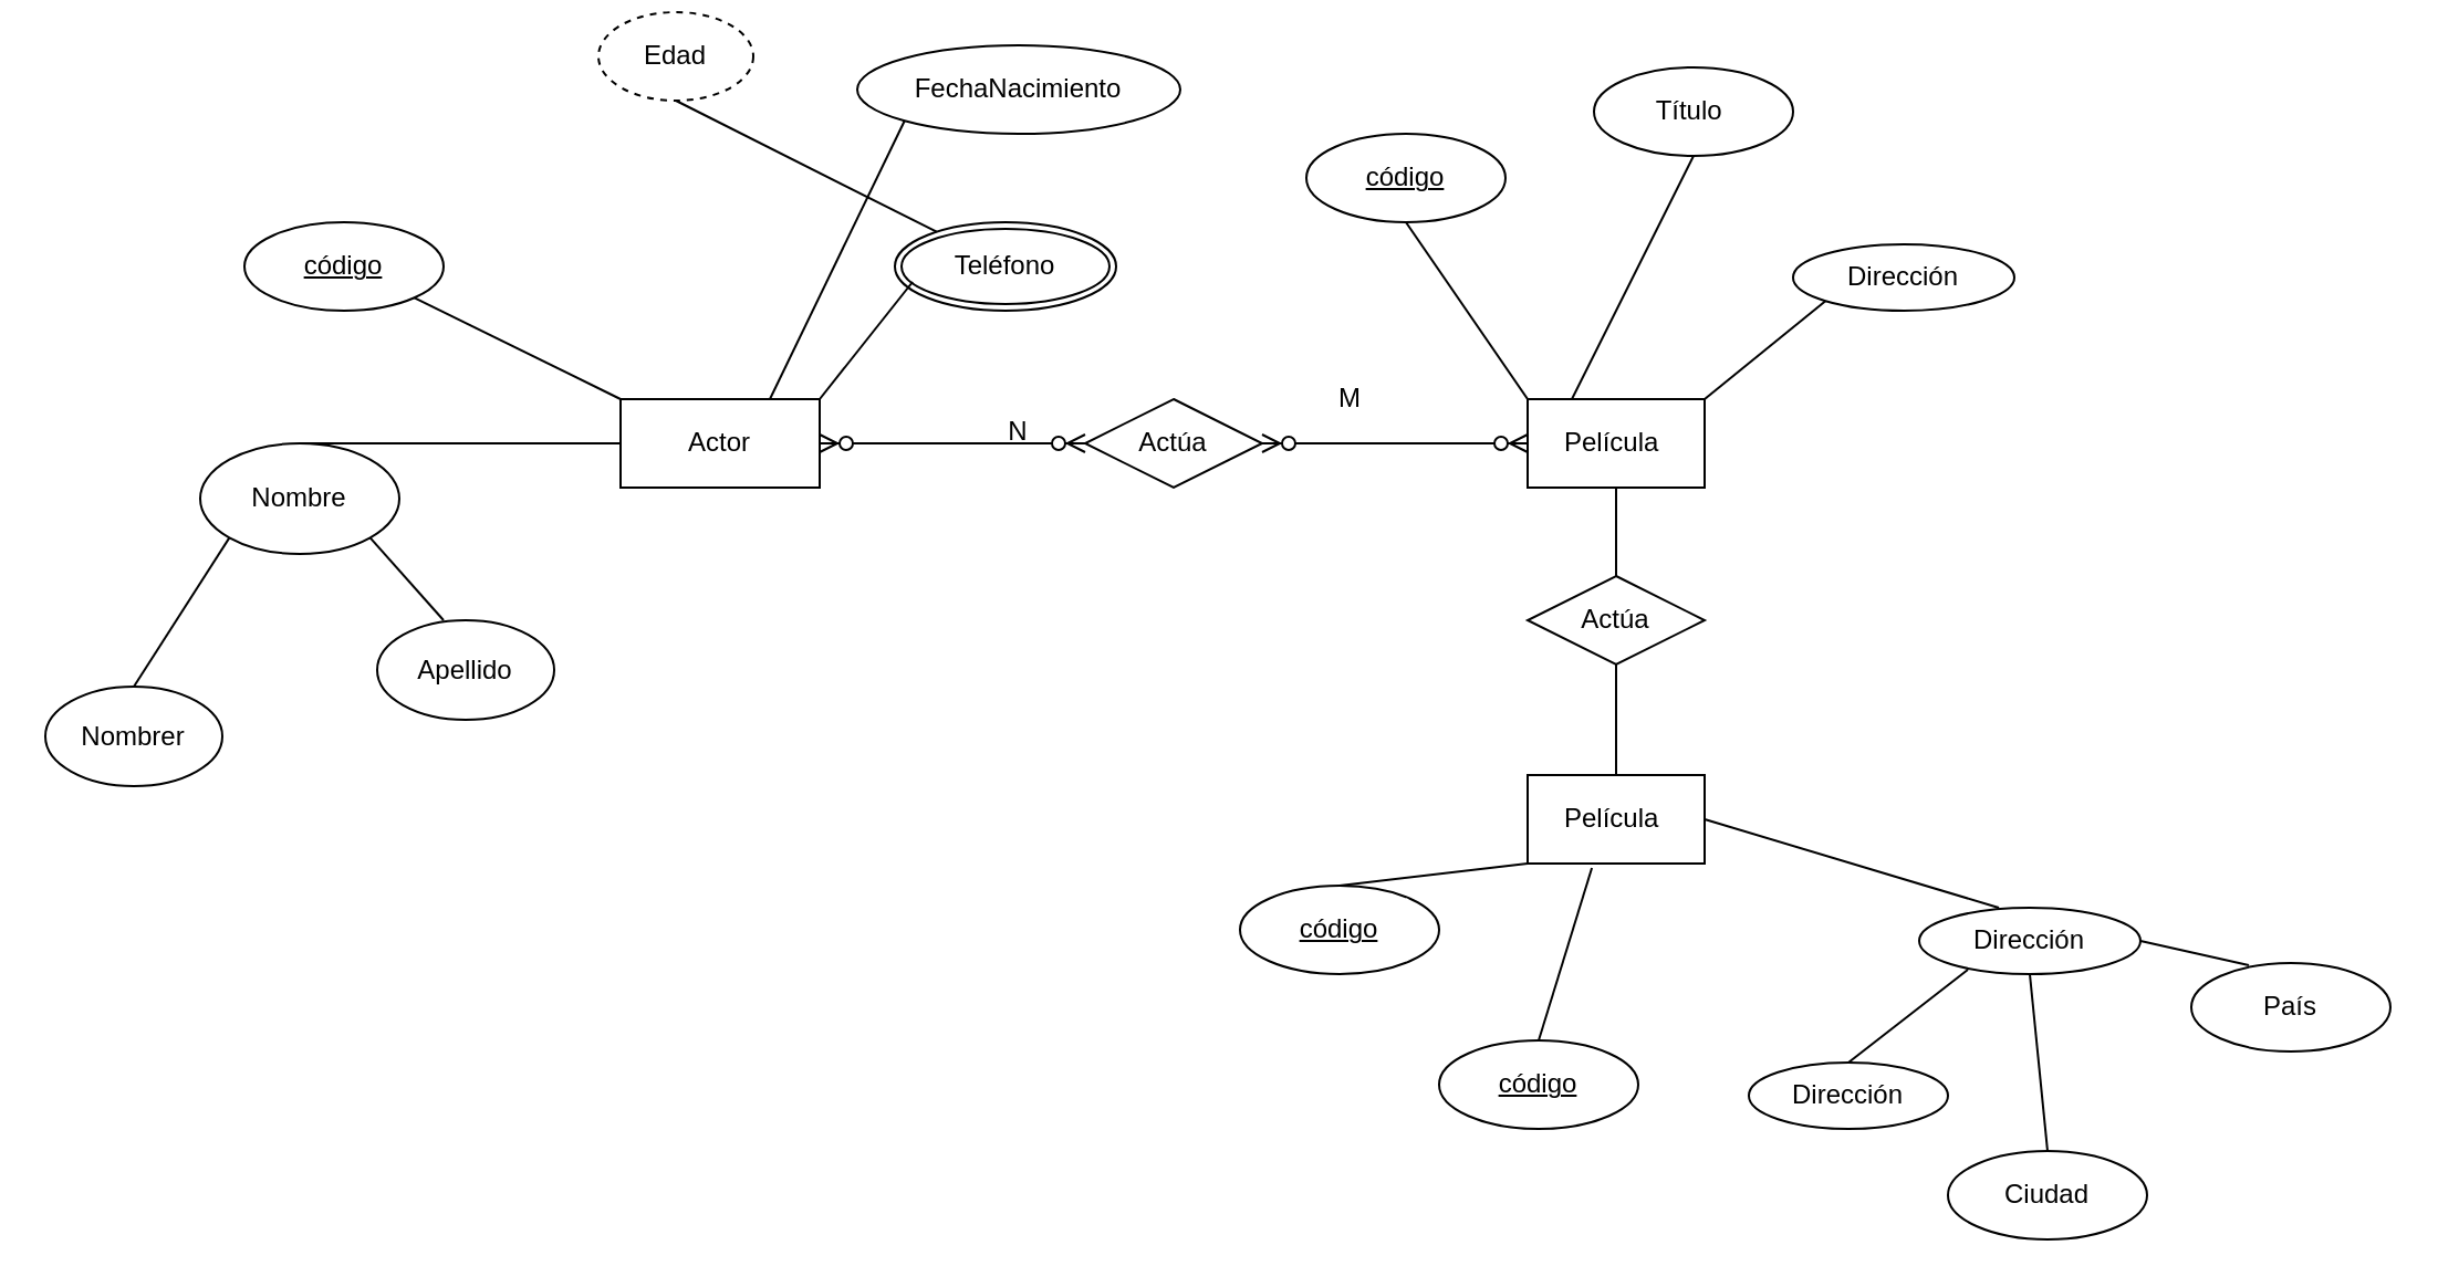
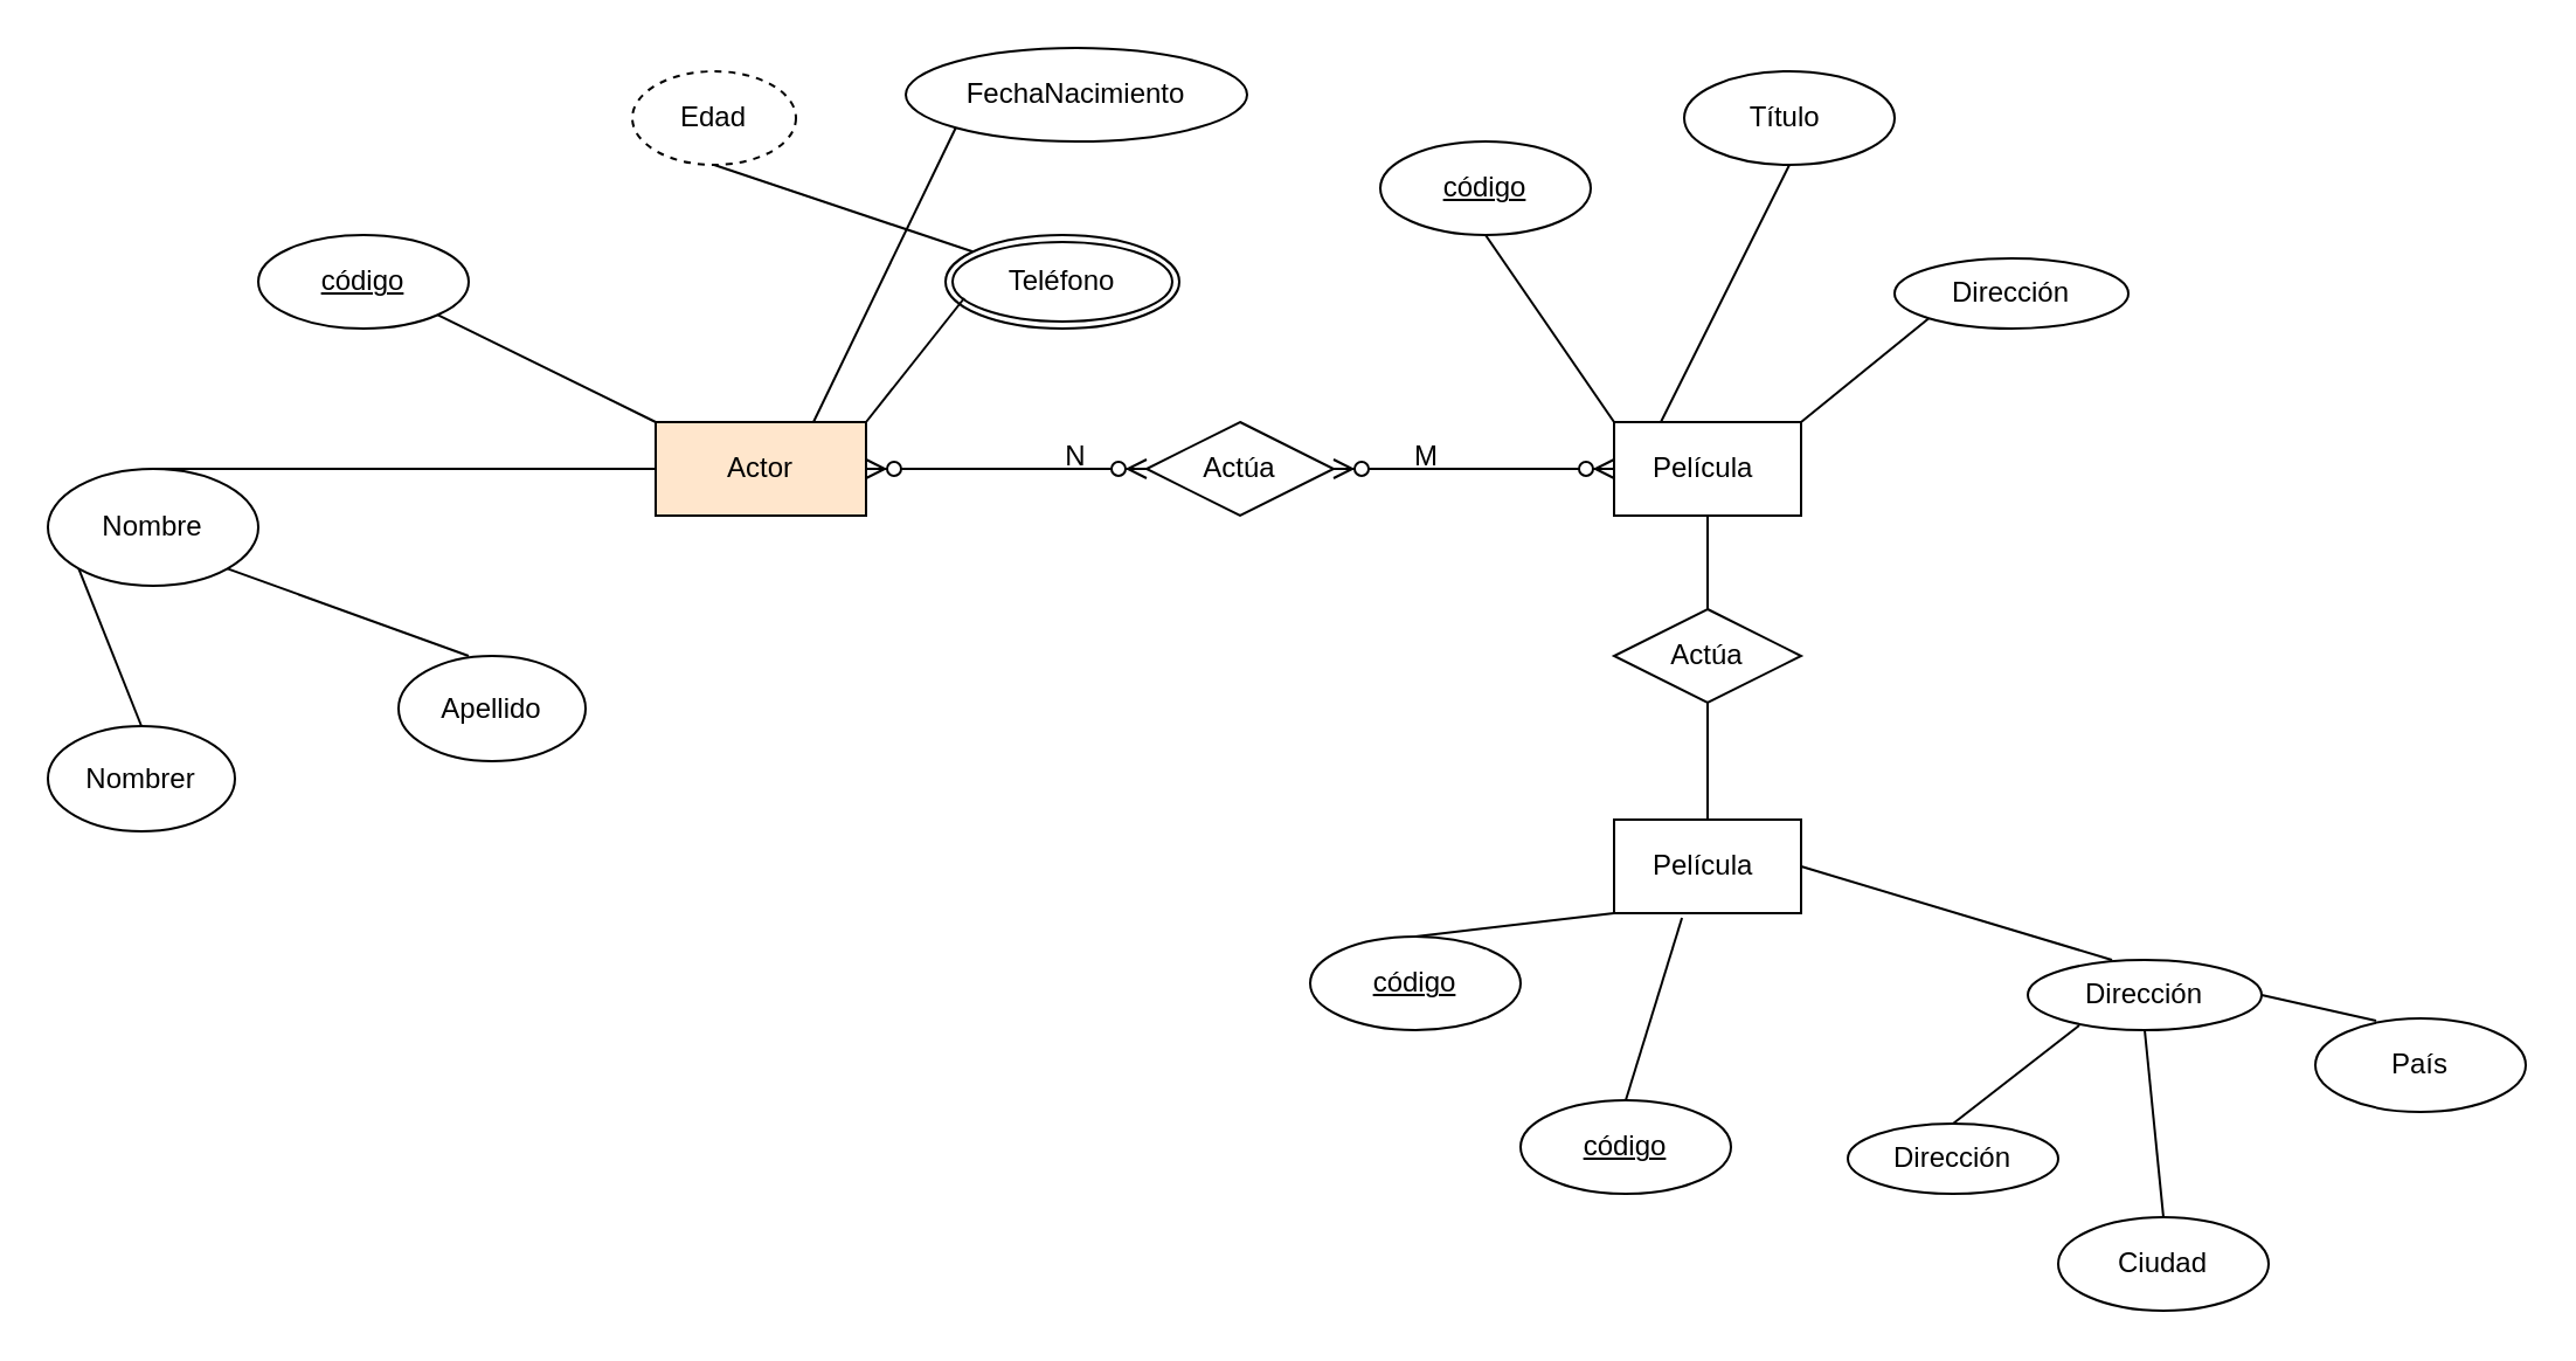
- <mxCell id="7" value="Edad" style="ellipse;whiteSpace=wrap;html=1;align=center;dashed=1;" parent="1" vertex="1"><mxGeometry x="270" y="5" width="70" height="40" as="geometry" /></mxCell>
+ <mxCell id="7" value="Edad" style="ellipse;whiteSpace=wrap;html=1;align=center;dashed=1;" parent="1" vertex="1"><mxGeometry x="270" y="30" width="70" height="40" as="geometry" /></mxCell>
- <mxCell id="43" value="M" style="text;html=1;align=center;verticalAlign=middle;whiteSpace=wrap;rounded=0;" vertex="1" parent="1"><mxGeometry x="580" y="165" width="60" height="30" as="geometry" /></mxCell>
+ <mxCell id="43" value="M" style="text;html=1;align=center;verticalAlign=middle;whiteSpace=wrap;rounded=0;" vertex="1" parent="1"><mxGeometry x="580" y="180" width="60" height="30" as="geometry" /></mxCell>
- <mxCell id="2" value="&lt;font style=&quot;vertical-align: inherit;&quot;&gt;&lt;font style=&quot;vertical-align: inherit;&quot;&gt;Actor&lt;/font&gt;&lt;/font&gt;" style="rounded=0;whiteSpace=wrap;html=1;" parent="1" vertex="1"><mxGeometry x="280" y="180" width="90" height="40" as="geometry" /></mxCell>
+ <mxCell id="2" value="&lt;font style=&quot;vertical-align: inherit;&quot;&gt;&lt;font style=&quot;vertical-align: inherit;&quot;&gt;Actor&lt;/font&gt;&lt;/font&gt;" style="rounded=0;whiteSpace=wrap;html=1;fillColor=#ffe6cc;" parent="1" vertex="1"><mxGeometry x="280" y="180" width="90" height="40" as="geometry" /></mxCell>
- <mxCell id="4" value="Nombre" style="ellipse;whiteSpace=wrap;html=1;" parent="1" vertex="1"><mxGeometry x="90" y="200" width="90" height="50" as="geometry" /></mxCell>
+ <mxCell id="4" value="Nombre" style="ellipse;whiteSpace=wrap;html=1;" parent="1" vertex="1"><mxGeometry x="20" y="200" width="90" height="50" as="geometry" /></mxCell>
